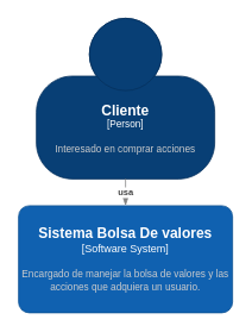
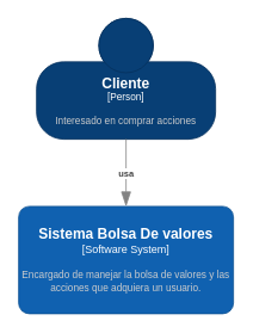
- <mxCell id="3" value="&lt;font style=&quot;font-size: 16px&quot;&gt;&lt;b&gt;Cliente&lt;/b&gt;&lt;/font&gt;&lt;div&gt;[Person]&lt;/div&gt;&lt;br&gt;&lt;div&gt;&lt;font style=&quot;font-size: 11px&quot;&gt;&lt;font color=&quot;#cccccc&quot;&gt;Interesado en comprar acciones&lt;/font&gt;&lt;/div&gt;" style="html=1;fontSize=11;dashed=0;whiteSpace=wrap;fillColor=#083F75;strokeColor=#06315C;fontColor=#ffffff;shape=mxgraph.c4.person2;align=center;metaEdit=1;points=[[0.5,0,0],[1,0.5,0],[1,0.75,0],[0.75,1,0],[0.5,1,0],[0.25,1,0],[0,0.75,0],[0,0.5,0]];resizable=0;" vertex="1" parent="1"><mxGeometry x="40" y="20" width="200" height="180" as="geometry" /></mxCell>
+ <mxCell id="3" value="&lt;font style=&quot;font-size: 16px&quot;&gt;&lt;b&gt;Cliente&lt;/b&gt;&lt;/font&gt;&lt;div&gt;[Person]&lt;/div&gt;&lt;br&gt;&lt;div&gt;&lt;font style=&quot;font-size: 11px&quot;&gt;&lt;font color=&quot;#cccccc&quot;&gt;Interesado en comprar acciones&lt;/font&gt;&lt;/div&gt;" style="html=1;fontSize=11;dashed=0;whiteSpace=wrap;fillColor=#083F75;strokeColor=#06315C;fontColor=#ffffff;shape=mxgraph.c4.person2;align=center;metaEdit=1;points=[[0.5,0,0],[1,0.5,0],[1,0.75,0],[0.75,1,0],[0.5,1,0],[0.25,1,0],[0,0.75,0],[0,0.5,0]];resizable=0;" vertex="1" parent="1"><mxGeometry x="40" y="20" width="200" height="135" as="geometry" /></mxCell>
